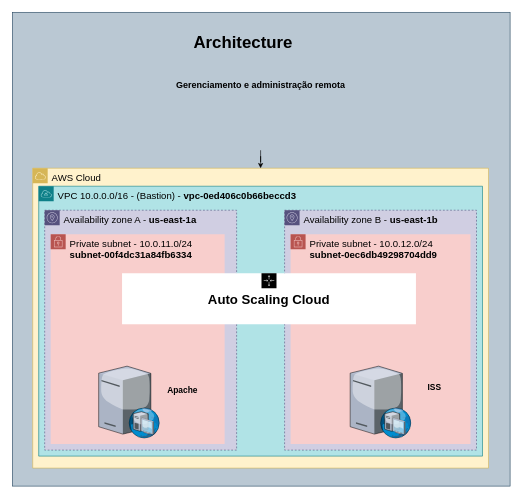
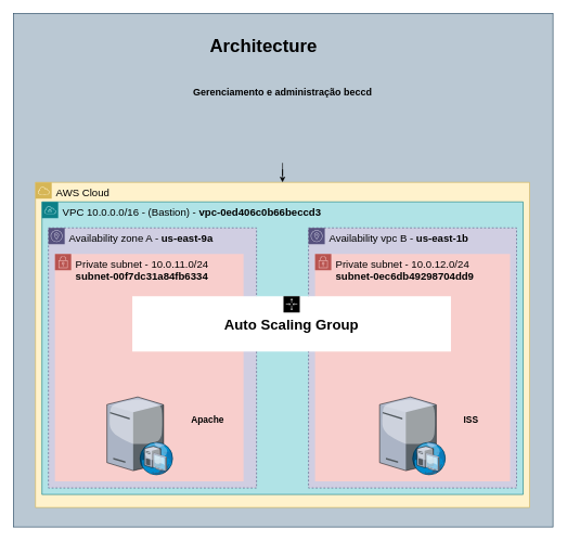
- <mxCell id="10" value="&lt;b&gt;&lt;font style=&quot;font-size: 15px&quot;&gt;Gerenciamento e administração remota&lt;/font&gt;&lt;/b&gt;" style="text;html=1;align=center;verticalAlign=middle;resizable=0;points=[];autosize=1;" parent="1" vertex="1"><mxGeometry x="284" y="130" width="300" height="20" as="geometry" /></mxCell>
+ <mxCell id="10" value="&lt;b&gt;&lt;font style=&quot;font-size: 15px&quot;&gt;Gerenciamento e administração beccd&lt;/font&gt;&lt;/b&gt;" style="text;html=1;align=center;verticalAlign=middle;resizable=0;points=[];autosize=1;" parent="1" vertex="1"><mxGeometry x="284" y="130" width="300" height="20" as="geometry" /></mxCell>
- <mxCell id="7" value="&lt;font style=&quot;font-size: 16px&quot;&gt;Availability zone A - &lt;b&gt;us-east-1a&lt;/b&gt;&lt;/font&gt;" style="outlineConnect=0;html=1;whiteSpace=wrap;fontSize=12;fontStyle=0;shape=mxgraph.aws4.group;grIcon=mxgraph.aws4.group_availability_zone;strokeColor=#56517e;fillColor=#d0cee2;verticalAlign=top;align=left;spacingLeft=30;dashed=1;" parent="1" vertex="1"><mxGeometry x="74" y="350" width="320" height="400" as="geometry" /></mxCell>
+ <mxCell id="7" value="&lt;font style=&quot;font-size: 16px&quot;&gt;Availability zone A - &lt;b&gt;us-east-9a&lt;/b&gt;&lt;/font&gt;" style="outlineConnect=0;html=1;whiteSpace=wrap;fontSize=12;fontStyle=0;shape=mxgraph.aws4.group;grIcon=mxgraph.aws4.group_availability_zone;strokeColor=#56517e;fillColor=#d0cee2;verticalAlign=top;align=left;spacingLeft=30;dashed=1;" parent="1" vertex="1"><mxGeometry x="74" y="350" width="320" height="400" as="geometry" /></mxCell>
- <mxCell id="5" value="&lt;font style=&quot;font-size: 16px&quot;&gt;Availability zone B - &lt;b&gt;us-east-1b&lt;/b&gt;&lt;/font&gt;" style="outlineConnect=0;html=1;whiteSpace=wrap;fontSize=12;fontStyle=0;shape=mxgraph.aws4.group;grIcon=mxgraph.aws4.group_availability_zone;strokeColor=#56517e;fillColor=#d0cee2;verticalAlign=top;align=left;spacingLeft=30;dashed=1;" parent="1" vertex="1"><mxGeometry x="474" y="350" width="320" height="400" as="geometry" /></mxCell>
+ <mxCell id="5" value="&lt;font style=&quot;font-size: 16px&quot;&gt;Availability vpc B - &lt;b&gt;us-east-1b&lt;/b&gt;&lt;/font&gt;" style="outlineConnect=0;html=1;whiteSpace=wrap;fontSize=12;fontStyle=0;shape=mxgraph.aws4.group;grIcon=mxgraph.aws4.group_availability_zone;strokeColor=#56517e;fillColor=#d0cee2;verticalAlign=top;align=left;spacingLeft=30;dashed=1;" parent="1" vertex="1"><mxGeometry x="474" y="350" width="320" height="400" as="geometry" /></mxCell>
- <mxCell id="11" value="&lt;span style=&quot;font-size: 16px&quot;&gt;Private subnet - 10.0.11.0/24&lt;/span&gt;&lt;br style=&quot;font-size: 16px&quot;&gt;&lt;span style=&quot;font-size: 16px&quot;&gt;&lt;b&gt;subnet-00f4dc31a84fb6334&lt;/b&gt;&lt;/span&gt;" style="points=[[0,0],[0.25,0],[0.5,0],[0.75,0],[1,0],[1,0.25],[1,0.5],[1,0.75],[1,1],[0.75,1],[0.5,1],[0.25,1],[0,1],[0,0.75],[0,0.5],[0,0.25]];outlineConnect=0;html=1;whiteSpace=wrap;fontSize=12;fontStyle=0;shape=mxgraph.aws4.group;grIcon=mxgraph.aws4.group_security_group;grStroke=0;strokeColor=#b85450;fillColor=#f8cecc;verticalAlign=top;align=left;spacingLeft=30;dashed=0;" parent="1" vertex="1"><mxGeometry x="84" y="390" width="290" height="350" as="geometry" /></mxCell>
+ <mxCell id="11" value="&lt;span style=&quot;font-size: 16px&quot;&gt;Private subnet - 10.0.11.0/24&lt;/span&gt;&lt;br style=&quot;font-size: 16px&quot;&gt;&lt;span style=&quot;font-size: 16px&quot;&gt;&lt;b&gt;subnet-00f7dc31a84fb6334&lt;/b&gt;&lt;/span&gt;" style="points=[[0,0],[0.25,0],[0.5,0],[0.75,0],[1,0],[1,0.25],[1,0.5],[1,0.75],[1,1],[0.75,1],[0.5,1],[0.25,1],[0,1],[0,0.75],[0,0.5],[0,0.25]];outlineConnect=0;html=1;whiteSpace=wrap;fontSize=12;fontStyle=0;shape=mxgraph.aws4.group;grIcon=mxgraph.aws4.group_security_group;grStroke=0;strokeColor=#b85450;fillColor=#f8cecc;verticalAlign=top;align=left;spacingLeft=30;dashed=0;" parent="1" vertex="1"><mxGeometry x="84" y="390" width="290" height="350" as="geometry" /></mxCell>
- <mxCell id="14" value="&lt;font style=&quot;font-size: 22px&quot;&gt;&lt;b&gt;Auto Scaling Cloud&lt;/b&gt;&lt;/font&gt;" style="outlineConnect=0;html=1;whiteSpace=wrap;fontSize=12;fontStyle=0;shape=mxgraph.aws4.groupCenter;grIcon=mxgraph.aws4.group_auto_scaling_group;grStroke=0;verticalAlign=top;align=center;dashed=0;spacingTop=25;" parent="1" vertex="1"><mxGeometry x="203" y="455" width="490" height="85" as="geometry" /></mxCell>
+ <mxCell id="14" value="&lt;font style=&quot;font-size: 22px&quot;&gt;&lt;b&gt;Auto Scaling Group&lt;/b&gt;&lt;/font&gt;" style="outlineConnect=0;html=1;whiteSpace=wrap;fontSize=12;fontStyle=0;shape=mxgraph.aws4.groupCenter;grIcon=mxgraph.aws4.group_auto_scaling_group;grStroke=0;verticalAlign=top;align=center;dashed=0;spacingTop=25;" parent="1" vertex="1"><mxGeometry x="203" y="455" width="490" height="85" as="geometry" /></mxCell>
- <mxCell id="15" value="&lt;font style=&quot;font-size: 14px&quot;&gt;&lt;b&gt;Apache&lt;/b&gt;&lt;/font&gt;" style="text;html=1;strokeColor=none;fillColor=none;align=center;verticalAlign=middle;whiteSpace=wrap;rounded=0;" parent="1" vertex="1"><mxGeometry x="274" y="640" width="60" height="20" as="geometry" /></mxCell>
+ <mxCell id="15" value="&lt;font style=&quot;font-size: 14px&quot;&gt;&lt;b&gt;Apache&lt;/b&gt;&lt;/font&gt;" style="text;html=1;strokeColor=none;fillColor=none;align=center;verticalAlign=middle;whiteSpace=wrap;rounded=0;" parent="1" vertex="1"><mxGeometry x="289" y="635" width="60" height="20" as="geometry" /></mxCell>
